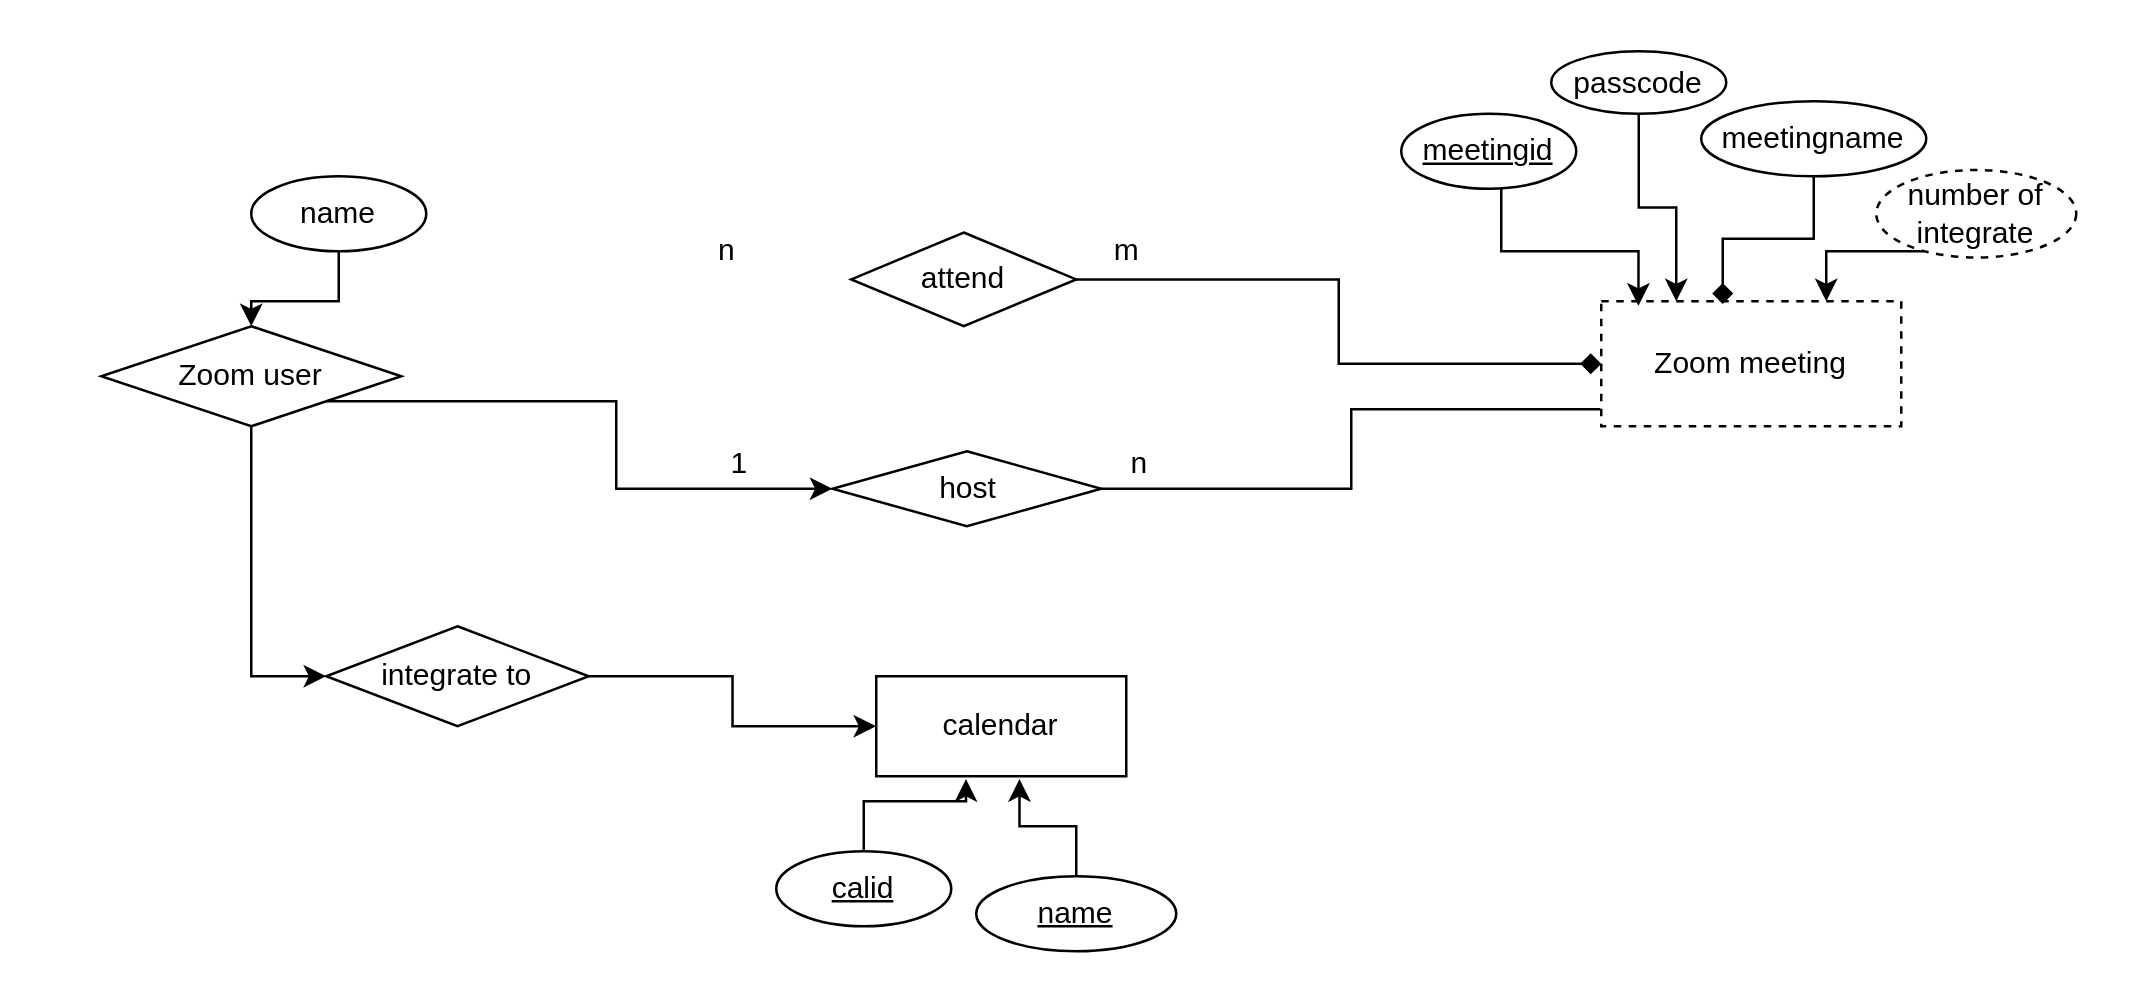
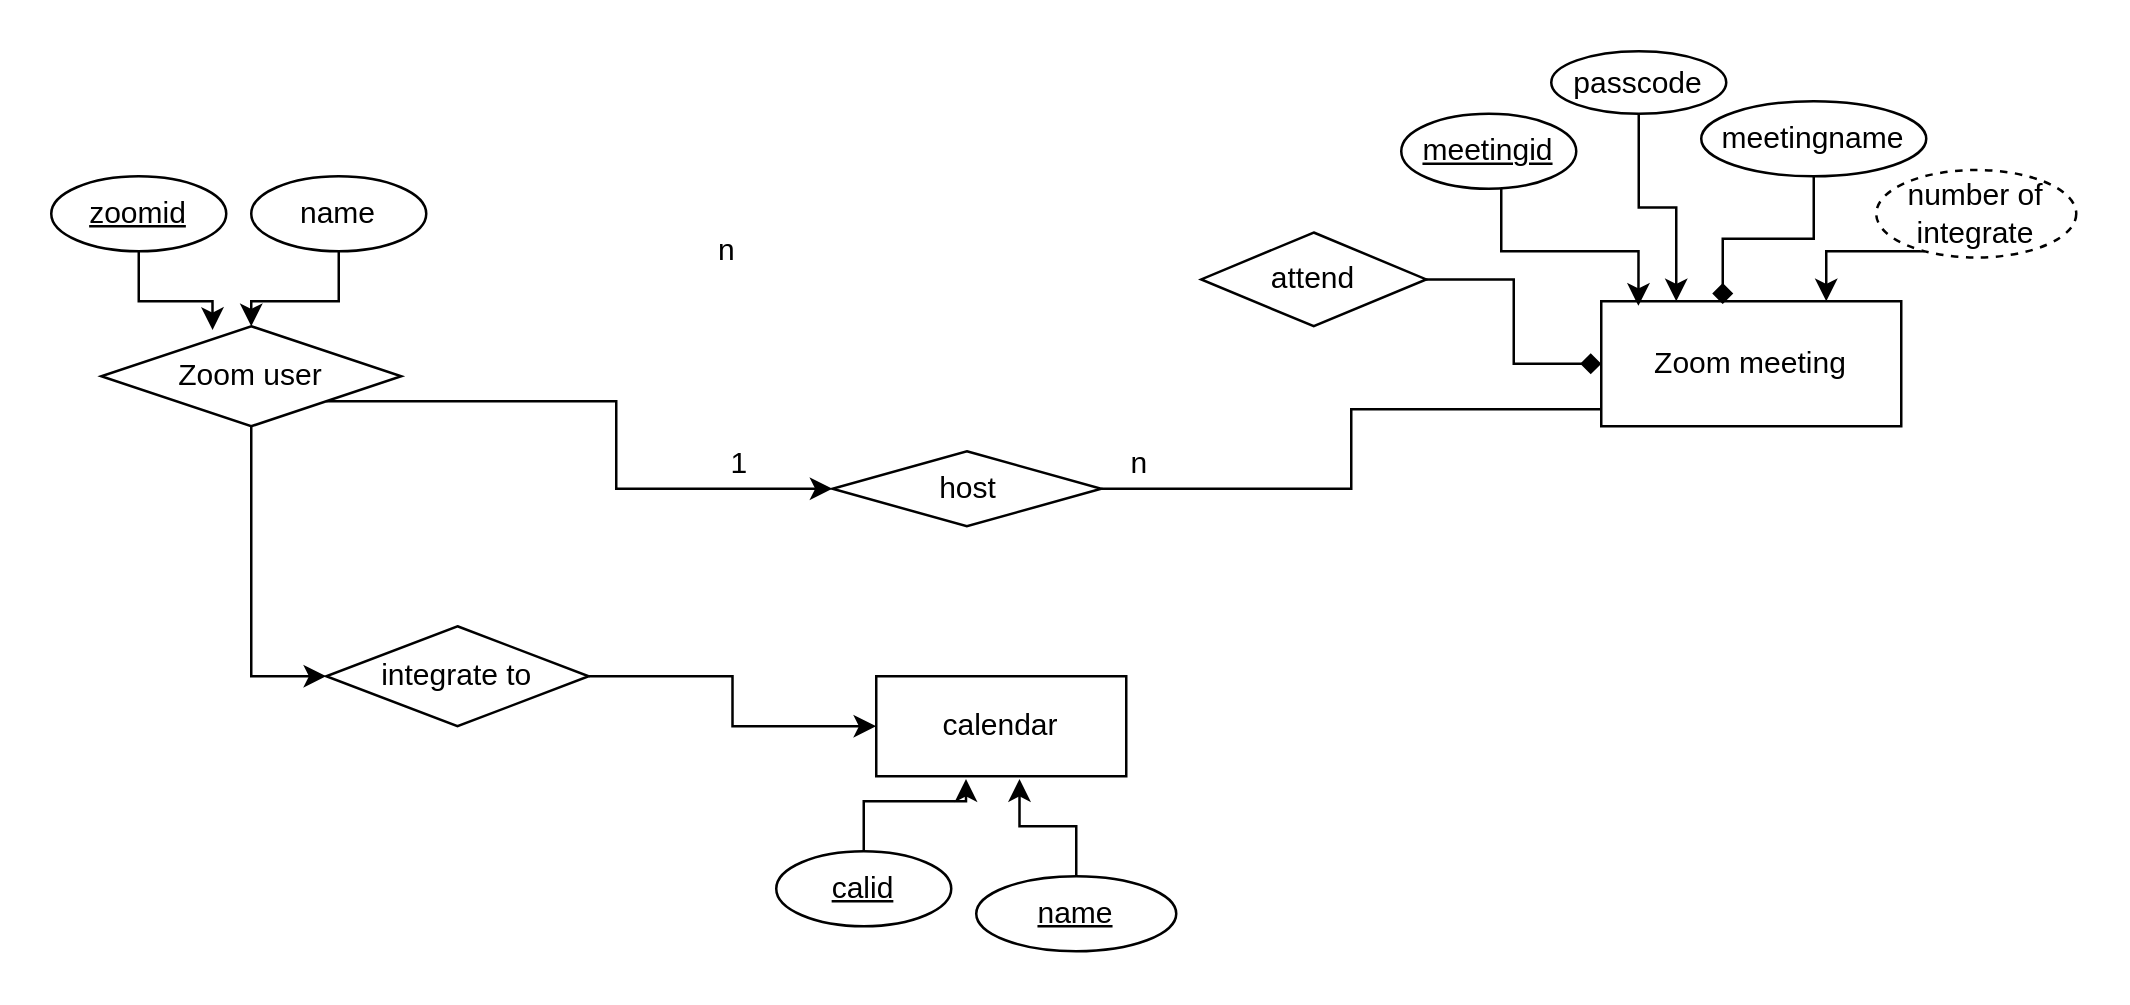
+ <mxCell id="6" value="&lt;u&gt;zoomid&lt;br&gt;&lt;/u&gt;" style="ellipse;whiteSpace=wrap;html=1;" vertex="1" parent="1"><mxGeometry x="20" y="70" width="70" height="30" as="geometry" /></mxCell>
- <mxCell id="21" value="m" style="text;html=1;align=center;verticalAlign=middle;resizable=0;points=[];autosize=1;strokeColor=none;fillColor=none;" vertex="1" parent="1"><mxGeometry x="435" y="85" width="30" height="30" as="geometry" /></mxCell>
- <mxCell id="19" value="attend" style="shape=rhombus;perimeter=rhombusPerimeter;whiteSpace=wrap;html=1;align=center;" vertex="1" parent="1"><mxGeometry x="340" y="92.5" width="90" height="37.5" as="geometry" /></mxCell>
+ <mxCell id="19" value="attend" style="shape=rhombus;perimeter=rhombusPerimeter;whiteSpace=wrap;html=1;align=center;" vertex="1" parent="1"><mxGeometry x="480" y="92.5" width="90" height="37.5" as="geometry" /></mxCell>
+ <mxCell id="5" style="edgeStyle=orthogonalEdgeStyle;rounded=0;orthogonalLoop=1;jettySize=auto;html=1;entryX=0.371;entryY=0.037;entryDx=0;entryDy=0;entryPerimeter=0;" edge="1" parent="1" source="6" target="4"><mxGeometry relative="1" as="geometry" /></mxCell>
- <mxCell id="9" value="Zoom meeting" style="rounded=0;whiteSpace=wrap;html=1;dashed=1;" vertex="1" parent="1"><mxGeometry x="640" y="120" width="120" height="50" as="geometry" /></mxCell>
+ <mxCell id="9" value="Zoom meeting" style="rounded=0;whiteSpace=wrap;html=1;" vertex="1" parent="1"><mxGeometry x="640" y="120" width="120" height="50" as="geometry" /></mxCell>
